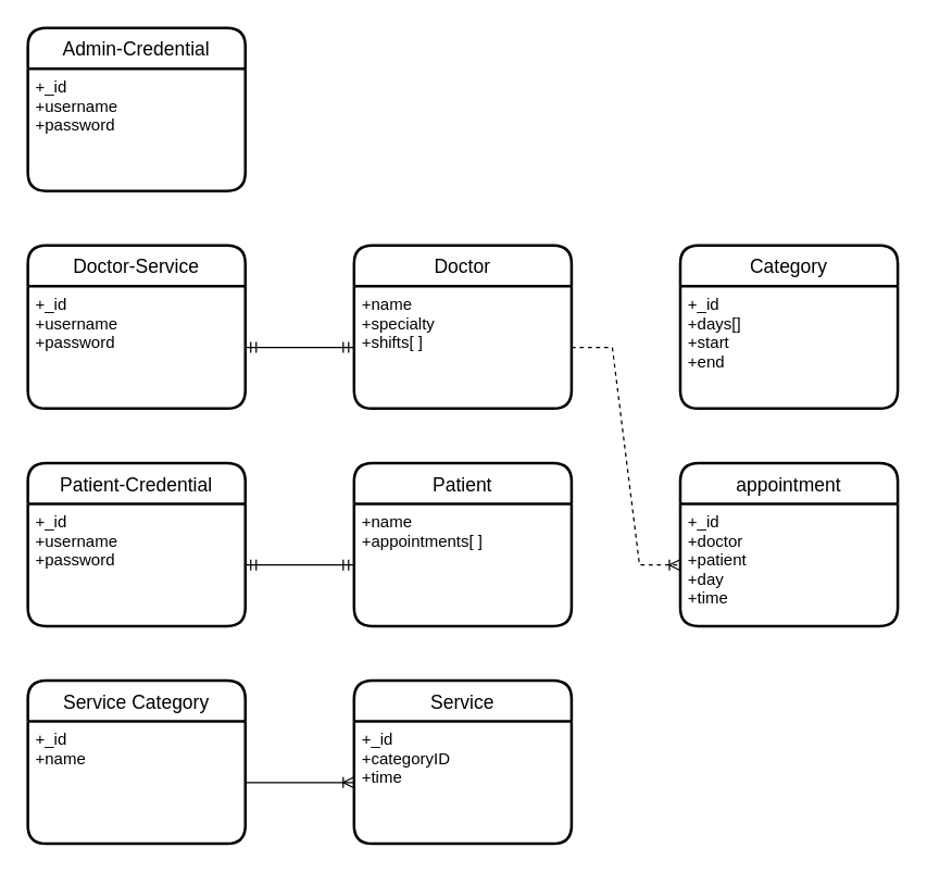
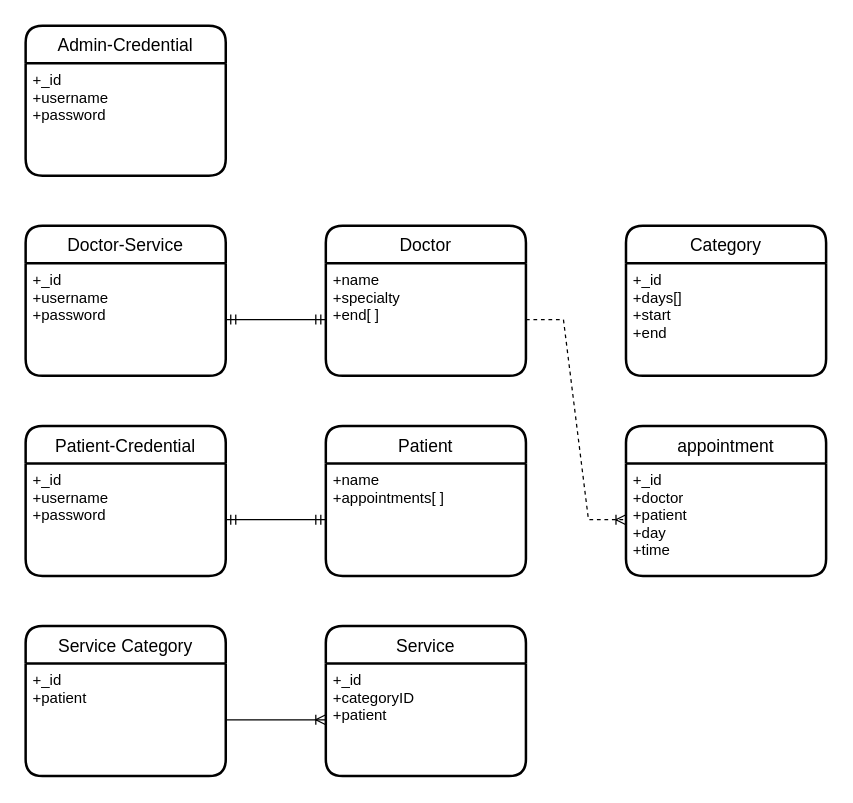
- <mxCell id="9" value="+name&#10;+specialty&#10;+shifts[ ]" style="align=left;strokeColor=none;fillColor=none;spacingLeft=4;fontSize=12;verticalAlign=top;resizable=0;rotatable=0;part=1;" parent="8" vertex="1"><mxGeometry y="30" width="160" height="90" as="geometry" /></mxCell>
+ <mxCell id="9" value="+name&#10;+specialty&#10;+end[ ]" style="align=left;strokeColor=none;fillColor=none;spacingLeft=4;fontSize=12;verticalAlign=top;resizable=0;rotatable=0;part=1;" parent="8" vertex="1"><mxGeometry y="30" width="160" height="90" as="geometry" /></mxCell>
- <mxCell id="20" value="+_id&#10;+name" style="align=left;strokeColor=none;fillColor=none;spacingLeft=4;fontSize=12;verticalAlign=top;resizable=0;rotatable=0;part=1;" parent="19" vertex="1"><mxGeometry y="30" width="160" height="90" as="geometry" /></mxCell>
+ <mxCell id="20" value="+_id&#10;+patient" style="align=left;strokeColor=none;fillColor=none;spacingLeft=4;fontSize=12;verticalAlign=top;resizable=0;rotatable=0;part=1;" parent="19" vertex="1"><mxGeometry y="30" width="160" height="90" as="geometry" /></mxCell>
- <mxCell id="22" value="+_id&#10;+categoryID&#10;+time" style="align=left;strokeColor=none;fillColor=none;spacingLeft=4;fontSize=12;verticalAlign=top;resizable=0;rotatable=0;part=1;" parent="21" vertex="1"><mxGeometry y="30" width="160" height="90" as="geometry" /></mxCell>
+ <mxCell id="22" value="+_id&#10;+categoryID&#10;+patient" style="align=left;strokeColor=none;fillColor=none;spacingLeft=4;fontSize=12;verticalAlign=top;resizable=0;rotatable=0;part=1;" parent="21" vertex="1"><mxGeometry y="30" width="160" height="90" as="geometry" /></mxCell>
